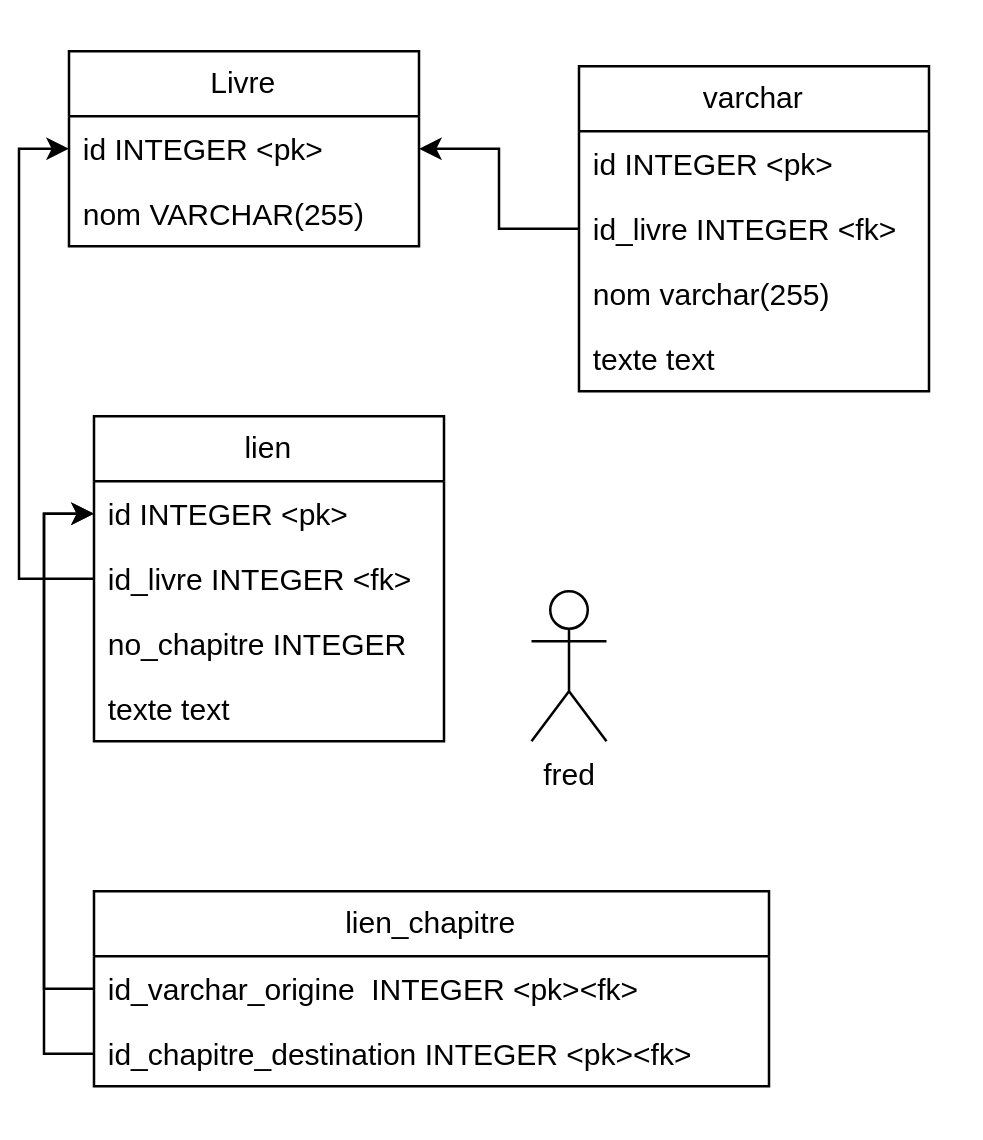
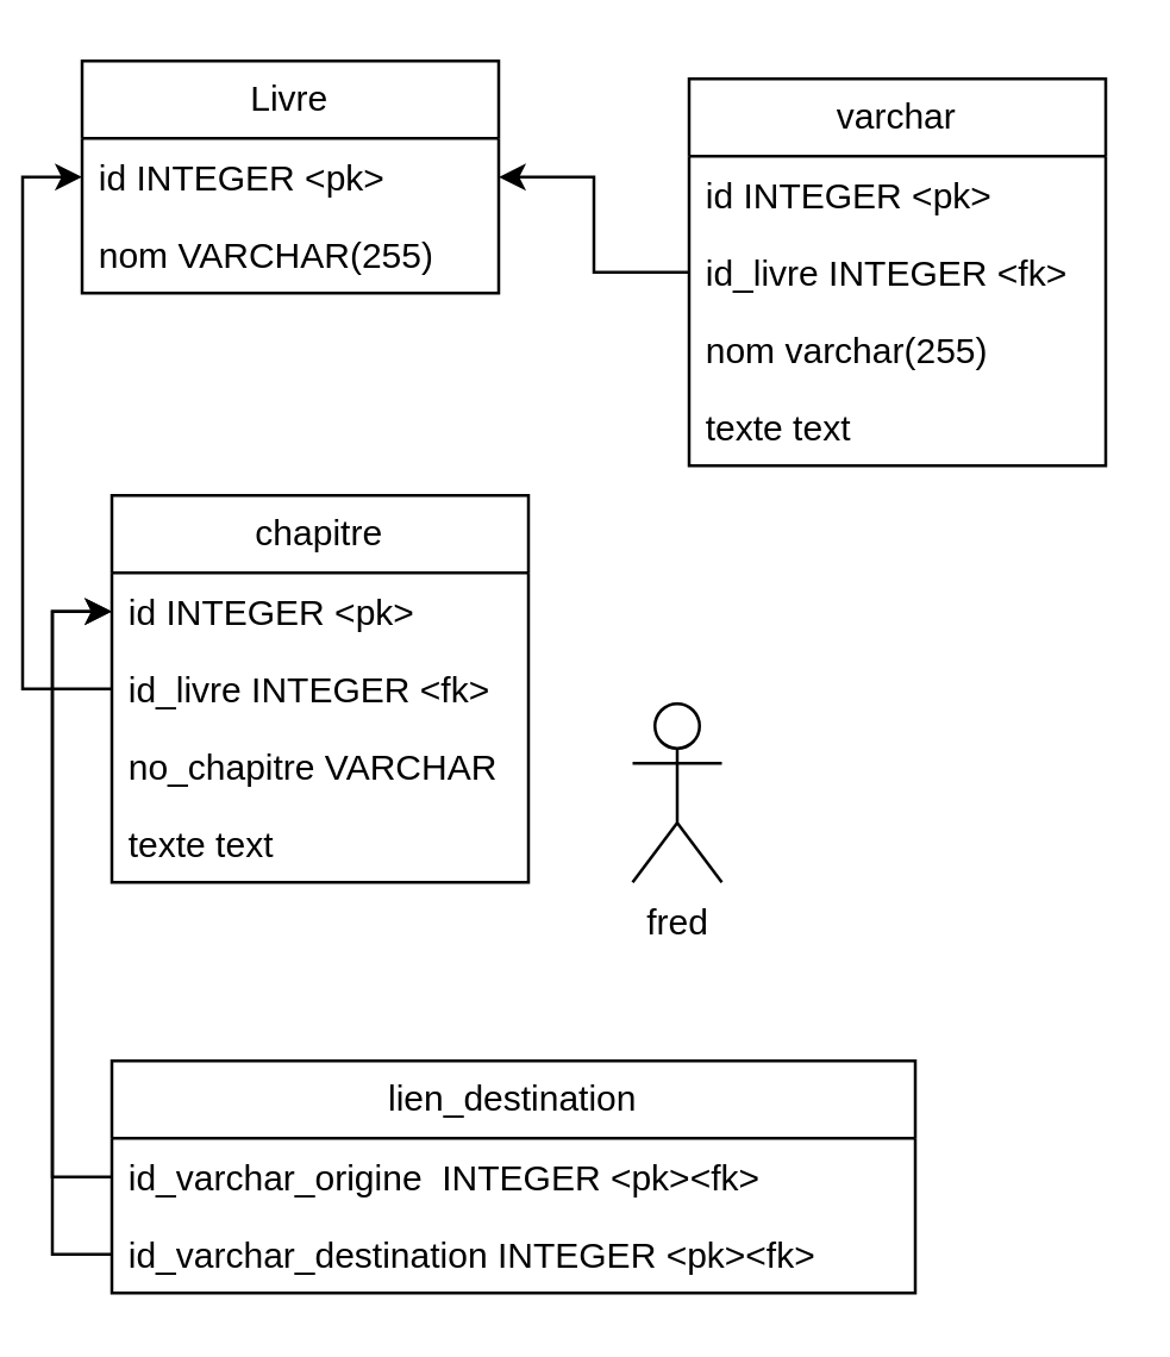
- <mxCell id="2" value="lien" style="swimlane;fontStyle=0;childLayout=stackLayout;horizontal=1;startSize=26;fillColor=none;horizontalStack=0;resizeParent=1;resizeParentMax=0;resizeLast=0;collapsible=1;marginBottom=0;whiteSpace=wrap;html=1;" vertex="1" parent="1"><mxGeometry x="30" y="166" width="140" height="130" as="geometry" /></mxCell>
+ <mxCell id="2" value="chapitre" style="swimlane;fontStyle=0;childLayout=stackLayout;horizontal=1;startSize=26;fillColor=none;horizontalStack=0;resizeParent=1;resizeParentMax=0;resizeLast=0;collapsible=1;marginBottom=0;whiteSpace=wrap;html=1;" vertex="1" parent="1"><mxGeometry x="30" y="166" width="140" height="130" as="geometry" /></mxCell>
- <mxCell id="5" value="no_chapitre INTEGER" style="text;strokeColor=none;fillColor=none;align=left;verticalAlign=top;spacingLeft=4;spacingRight=4;overflow=hidden;rotatable=0;points=[[0,0.5],[1,0.5]];portConstraint=eastwest;whiteSpace=wrap;html=1;" vertex="1" parent="2"><mxGeometry y="78" width="140" height="26" as="geometry" /></mxCell>
+ <mxCell id="5" value="no_chapitre VARCHAR" style="text;strokeColor=none;fillColor=none;align=left;verticalAlign=top;spacingLeft=4;spacingRight=4;overflow=hidden;rotatable=0;points=[[0,0.5],[1,0.5]];portConstraint=eastwest;whiteSpace=wrap;html=1;" vertex="1" parent="2"><mxGeometry y="78" width="140" height="26" as="geometry" /></mxCell>
- <mxCell id="7" value="lien_chapitre" style="swimlane;fontStyle=0;childLayout=stackLayout;horizontal=1;startSize=26;fillColor=none;horizontalStack=0;resizeParent=1;resizeParentMax=0;resizeLast=0;collapsible=1;marginBottom=0;whiteSpace=wrap;html=1;" vertex="1" parent="1"><mxGeometry x="30" y="356" width="270" height="78" as="geometry" /></mxCell>
+ <mxCell id="7" value="lien_destination" style="swimlane;fontStyle=0;childLayout=stackLayout;horizontal=1;startSize=26;fillColor=none;horizontalStack=0;resizeParent=1;resizeParentMax=0;resizeLast=0;collapsible=1;marginBottom=0;whiteSpace=wrap;html=1;" vertex="1" parent="1"><mxGeometry x="30" y="356" width="270" height="78" as="geometry" /></mxCell>
- <mxCell id="9" value="id_chapitre_destination INTEGER &amp;lt;pk&amp;gt;&amp;lt;fk&amp;gt;" style="text;strokeColor=none;fillColor=none;align=left;verticalAlign=top;spacingLeft=4;spacingRight=4;overflow=hidden;rotatable=0;points=[[0,0.5],[1,0.5]];portConstraint=eastwest;whiteSpace=wrap;html=1;" vertex="1" parent="7"><mxGeometry y="52" width="270" height="26" as="geometry" /></mxCell>
+ <mxCell id="9" value="id_varchar_destination INTEGER &amp;lt;pk&amp;gt;&amp;lt;fk&amp;gt;" style="text;strokeColor=none;fillColor=none;align=left;verticalAlign=top;spacingLeft=4;spacingRight=4;overflow=hidden;rotatable=0;points=[[0,0.5],[1,0.5]];portConstraint=eastwest;whiteSpace=wrap;html=1;" vertex="1" parent="7"><mxGeometry y="52" width="270" height="26" as="geometry" /></mxCell>
